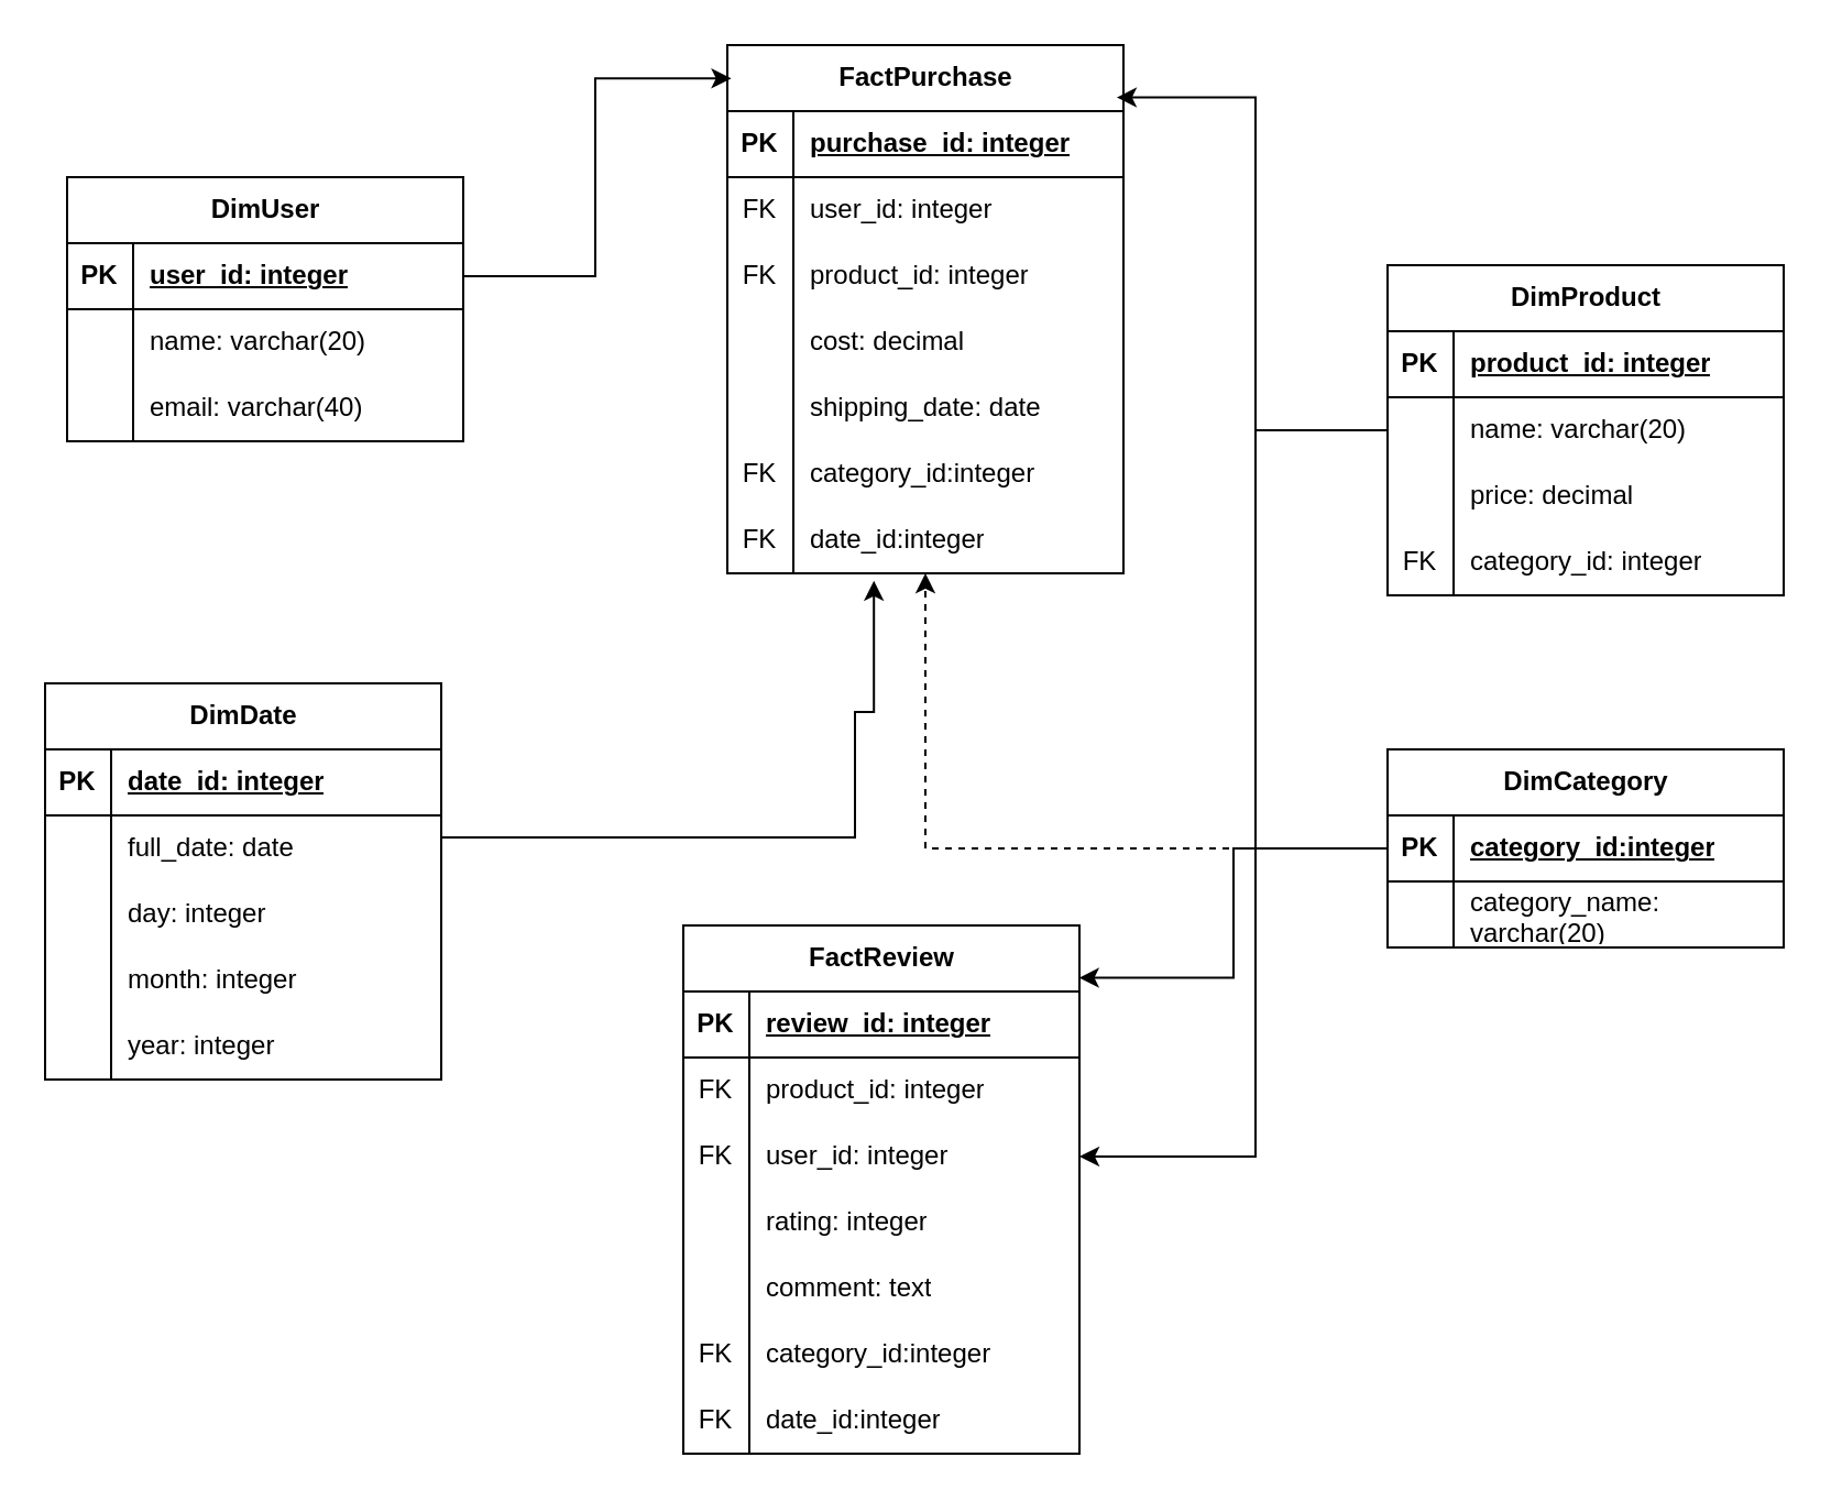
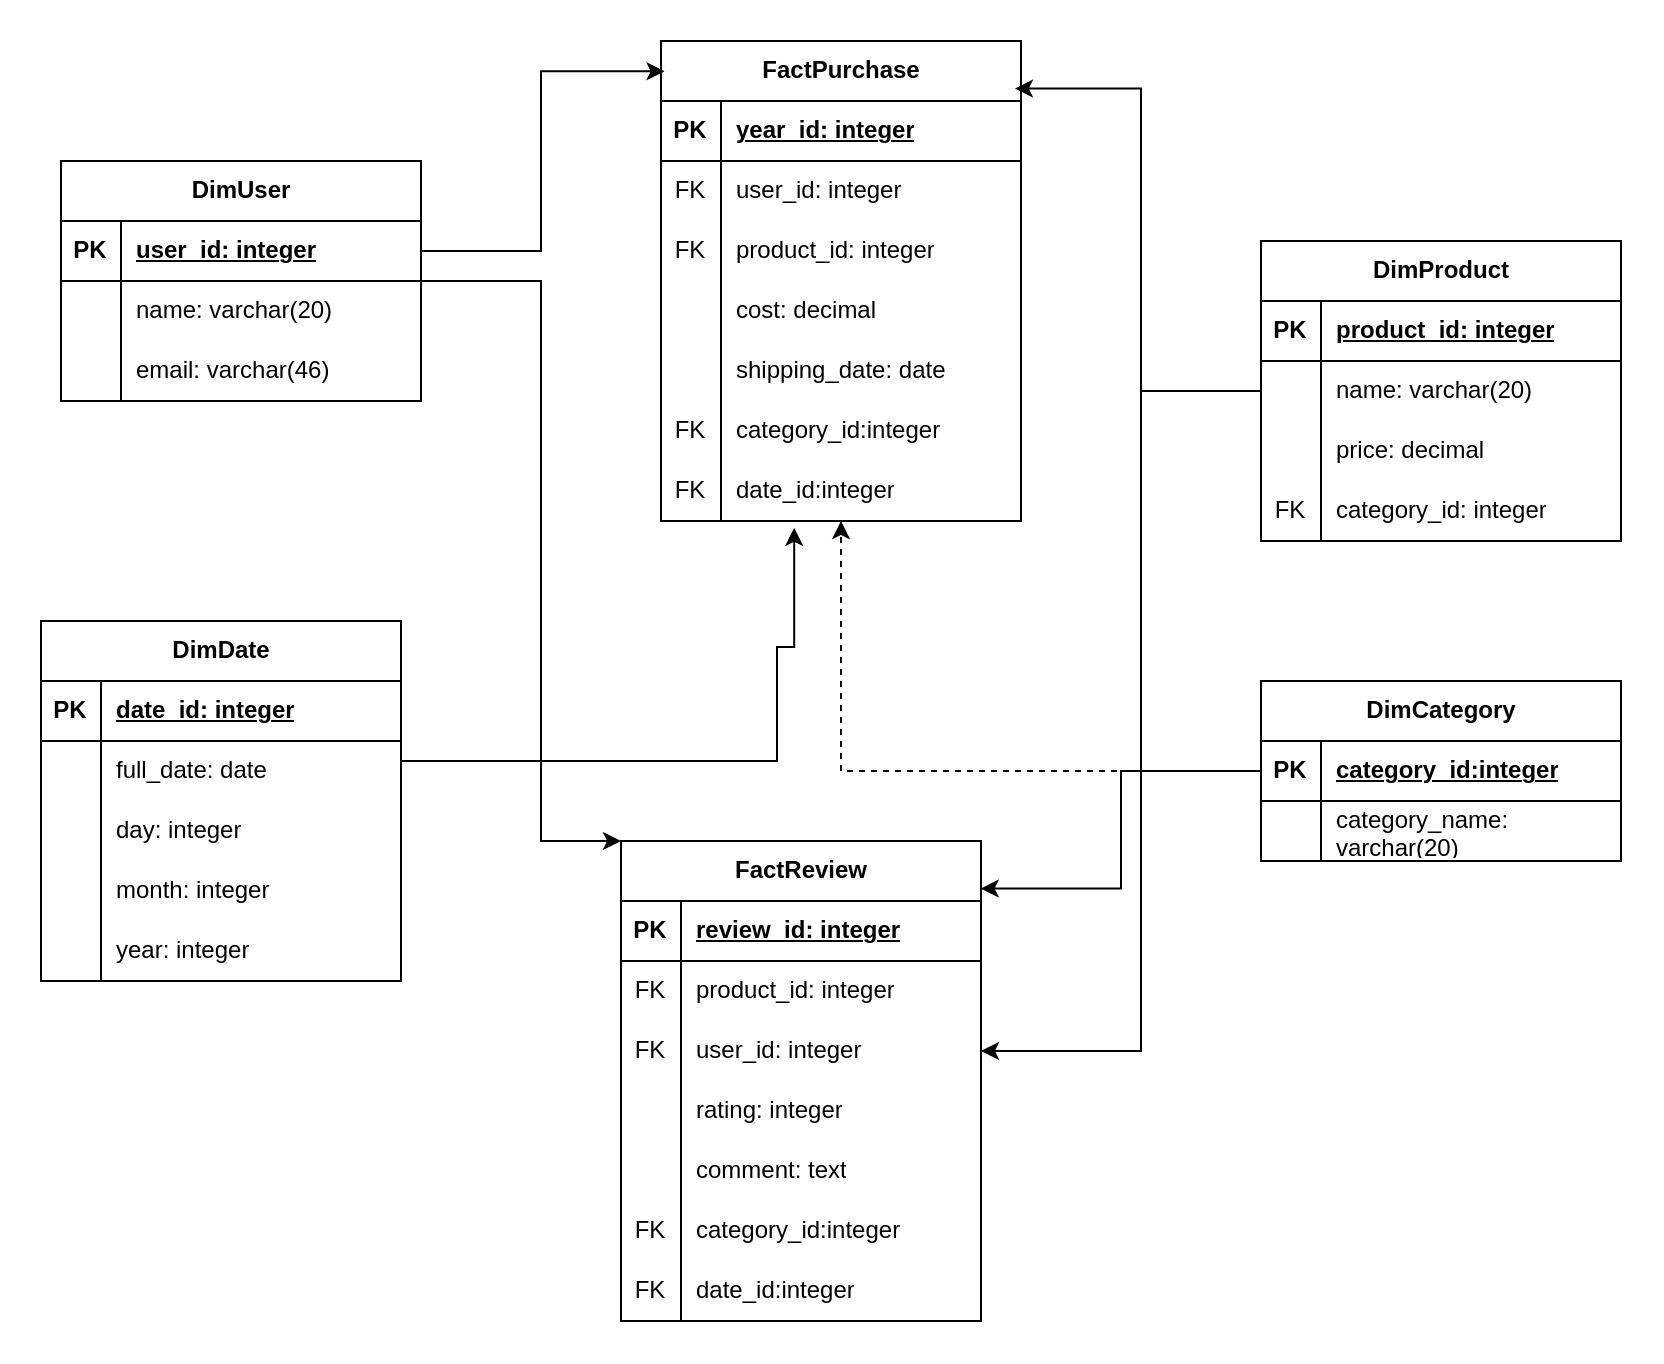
- <mxCell id="16" value="purchase_id: integer" style="shape=partialRectangle;connectable=0;fillColor=none;top=0;left=0;bottom=0;right=0;align=left;spacingLeft=6;fontStyle=5;overflow=hidden;whiteSpace=wrap;html=1;" vertex="1" parent="14"><mxGeometry x="30" width="150" height="30" as="geometry"><mxRectangle width="150" height="30" as="alternateBounds" /></mxGeometry></mxCell>
+ <mxCell id="16" value="year_id: integer" style="shape=partialRectangle;connectable=0;fillColor=none;top=0;left=0;bottom=0;right=0;align=left;spacingLeft=6;fontStyle=5;overflow=hidden;whiteSpace=wrap;html=1;" vertex="1" parent="14"><mxGeometry x="30" width="150" height="30" as="geometry"><mxRectangle width="150" height="30" as="alternateBounds" /></mxGeometry></mxCell>
- <mxCell id="12" value="email: varchar(40)" style="shape=partialRectangle;connectable=0;fillColor=none;top=0;left=0;bottom=0;right=0;align=left;spacingLeft=6;overflow=hidden;whiteSpace=wrap;html=1;" vertex="1" parent="10"><mxGeometry x="30" width="150" height="30" as="geometry"><mxRectangle width="150" height="30" as="alternateBounds" /></mxGeometry></mxCell>
+ <mxCell id="12" value="email: varchar(46)" style="shape=partialRectangle;connectable=0;fillColor=none;top=0;left=0;bottom=0;right=0;align=left;spacingLeft=6;overflow=hidden;whiteSpace=wrap;html=1;" vertex="1" parent="10"><mxGeometry x="30" width="150" height="30" as="geometry"><mxRectangle width="150" height="30" as="alternateBounds" /></mxGeometry></mxCell>
+ <mxCell id="2" style="edgeStyle=orthogonalEdgeStyle;rounded=0;orthogonalLoop=1;jettySize=auto;html=1;entryX=0;entryY=0;entryDx=0;entryDy=0;" edge="1" parent="1" source="3" target="72"><mxGeometry relative="1" as="geometry"><Array as="points"><mxPoint x="270" y="140" /><mxPoint x="270" y="420" /></Array></mxGeometry></mxCell>
